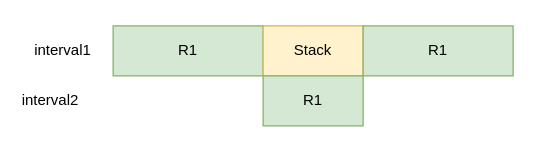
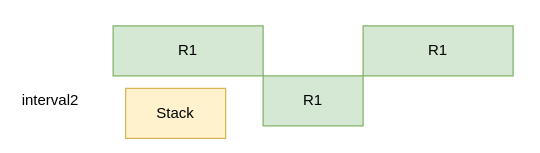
- <mxCell id="5" value="interval1" style="text;html=1;strokeColor=none;fillColor=none;align=center;verticalAlign=middle;whiteSpace=wrap;rounded=0;" vertex="1" parent="1"><mxGeometry x="30" y="30" width="40" height="20" as="geometry" /></mxCell>
- <mxCell id="3" value="Stack" style="rounded=0;whiteSpace=wrap;html=1;fillColor=#fff2cc;strokeColor=#d6b656;" vertex="1" parent="1"><mxGeometry x="210" y="20" width="80" height="40" as="geometry" /></mxCell>
+ <mxCell id="3" value="Stack" style="rounded=0;whiteSpace=wrap;html=1;fillColor=#fff2cc;strokeColor=#d6b656;" vertex="1" parent="1"><mxGeometry x="100" y="70" width="80" height="40" as="geometry" /></mxCell>
